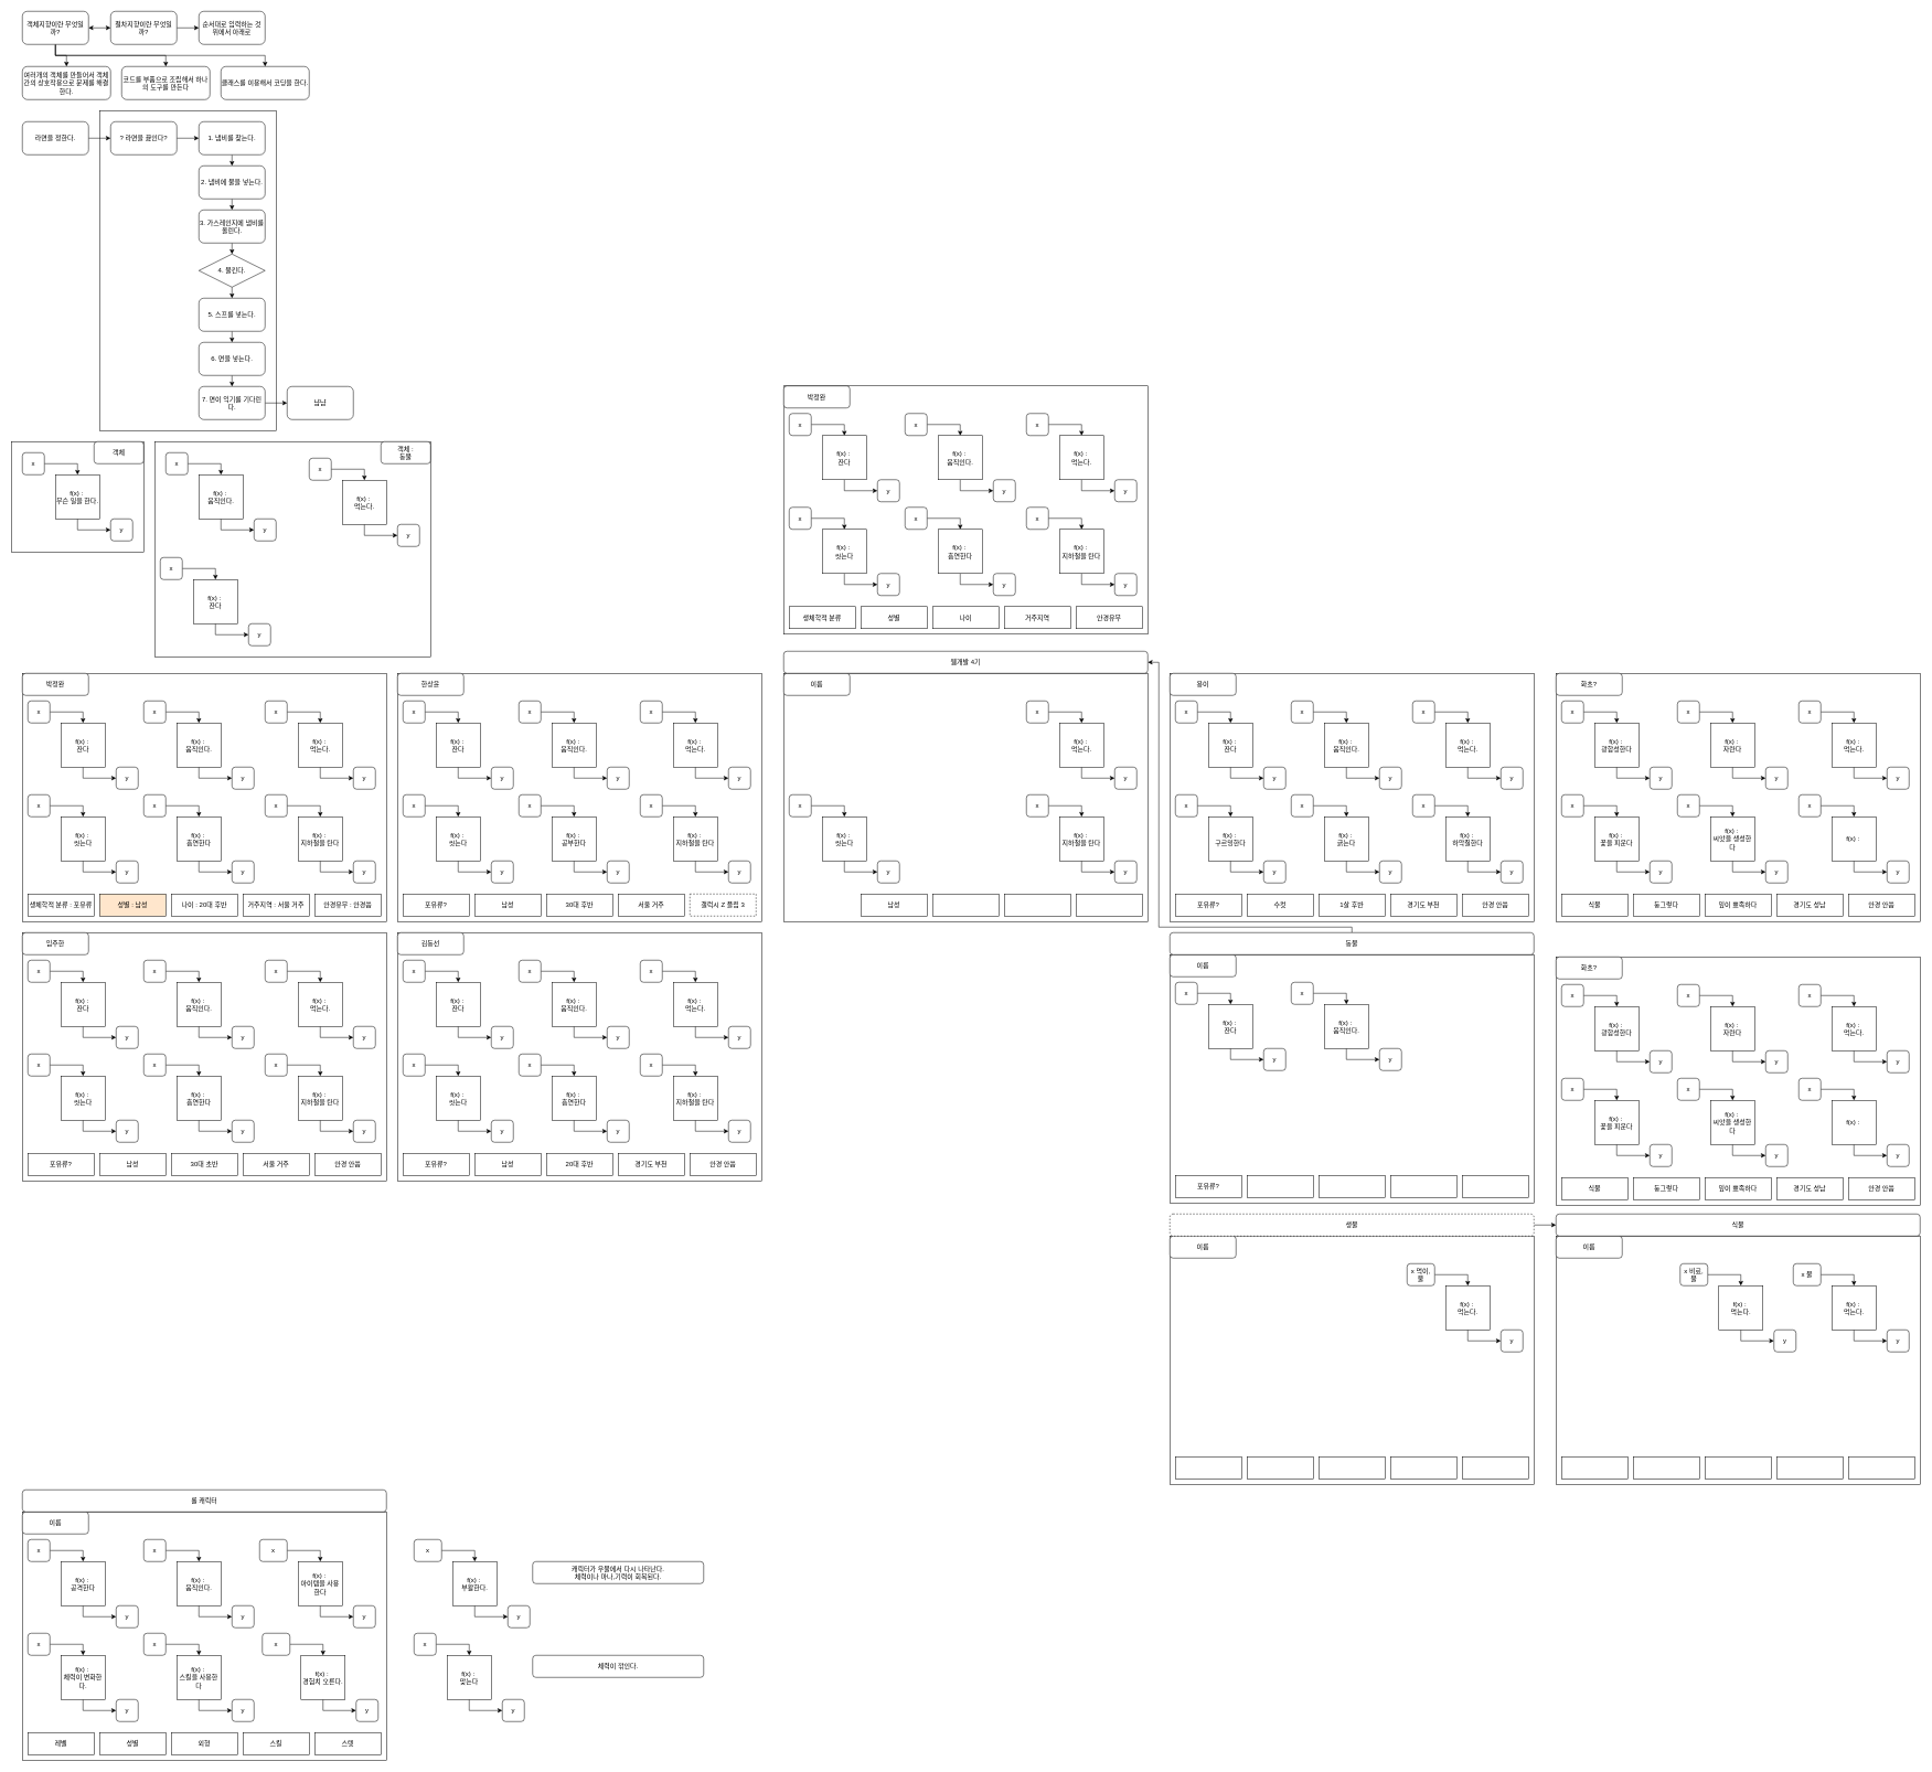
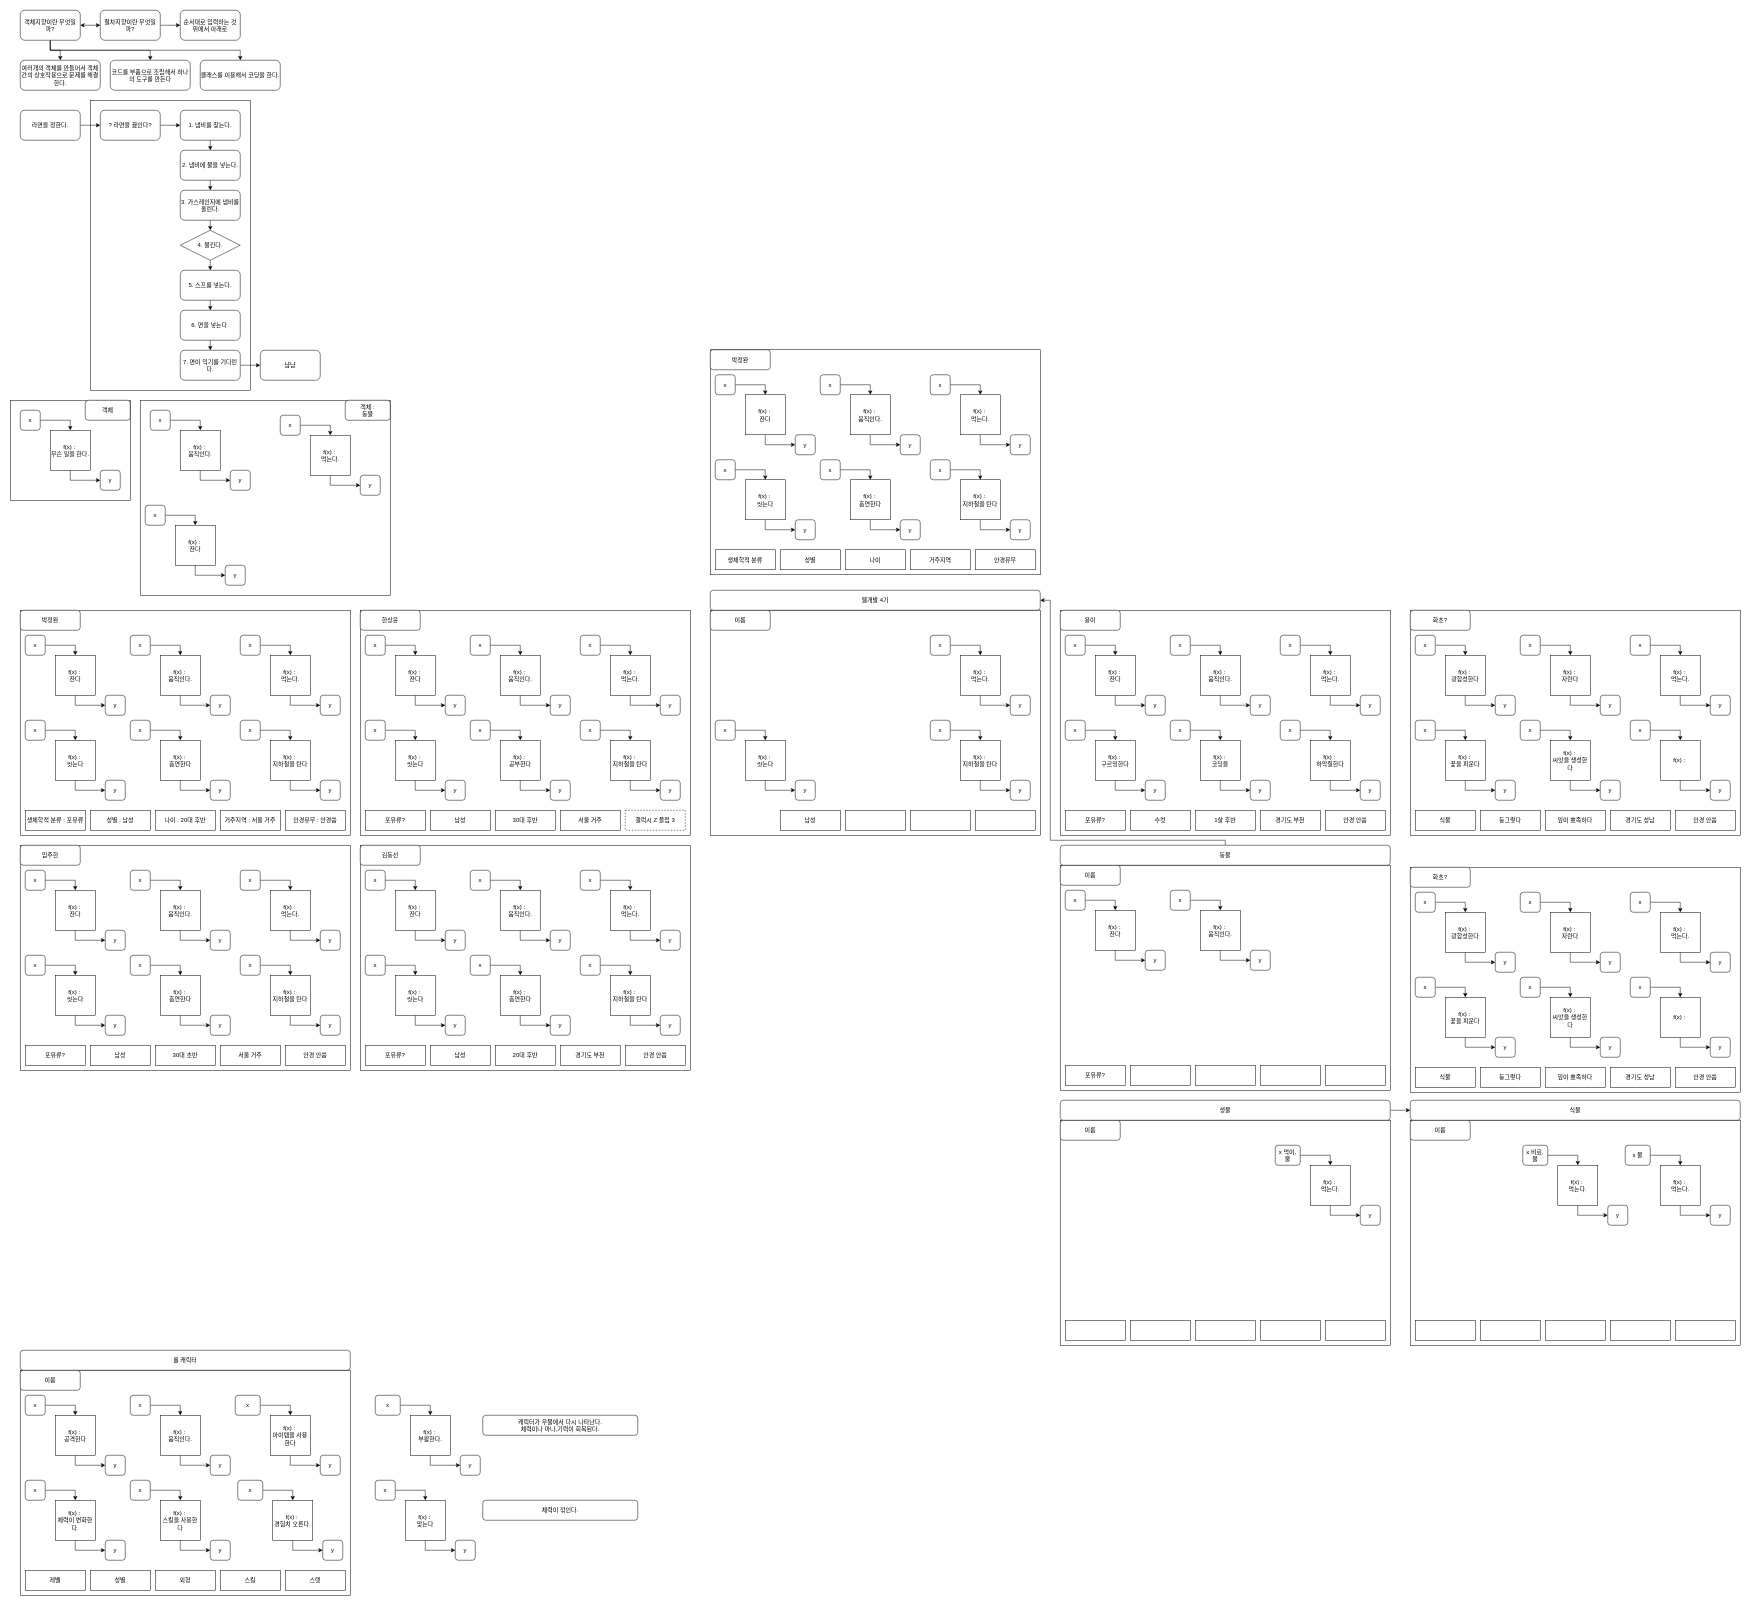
- <mxCell id="256" value="f(x) :&amp;nbsp;&lt;br&gt;긁는다" style="rounded=0;whiteSpace=wrap;html=1;" vertex="1" parent="1"><mxGeometry x="2400" y="1480" width="80" height="80" as="geometry" /></mxCell>
+ <mxCell id="256" value="f(x) :&amp;nbsp;&lt;br&gt;코딩을" style="rounded=0;whiteSpace=wrap;html=1;" vertex="1" parent="1"><mxGeometry x="2400" y="1480" width="80" height="80" as="geometry" /></mxCell>
- <mxCell id="90" value="성별 : 남성" style="rounded=0;whiteSpace=wrap;html=1;fillColor=#ffe6cc;" vertex="1" parent="1"><mxGeometry x="180" y="1620" width="120" height="40" as="geometry" /></mxCell>
+ <mxCell id="90" value="성별 : 남성" style="rounded=0;whiteSpace=wrap;html=1;" vertex="1" parent="1"><mxGeometry x="180" y="1620" width="120" height="40" as="geometry" /></mxCell>
- <mxCell id="370" value="생물" style="rounded=1;whiteSpace=wrap;html=1;dashed=1;" vertex="1" parent="1"><mxGeometry x="2120" y="2200" width="660" height="40" as="geometry" /></mxCell>
+ <mxCell id="370" value="생물" style="rounded=1;whiteSpace=wrap;html=1;" vertex="1" parent="1"><mxGeometry x="2120" y="2200" width="660" height="40" as="geometry" /></mxCell>
